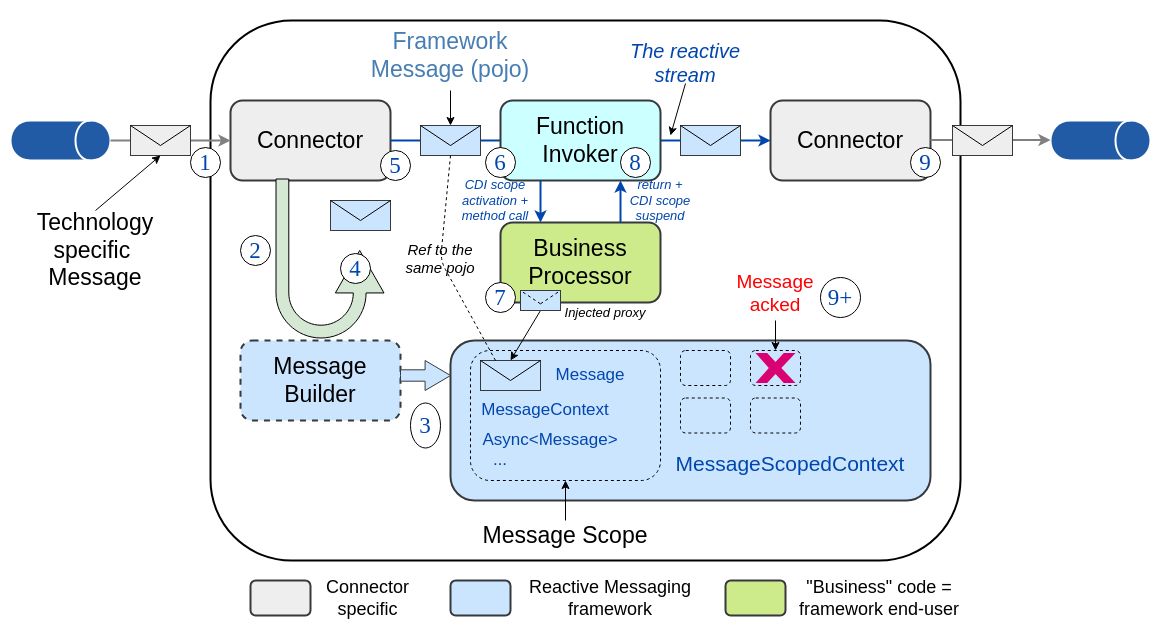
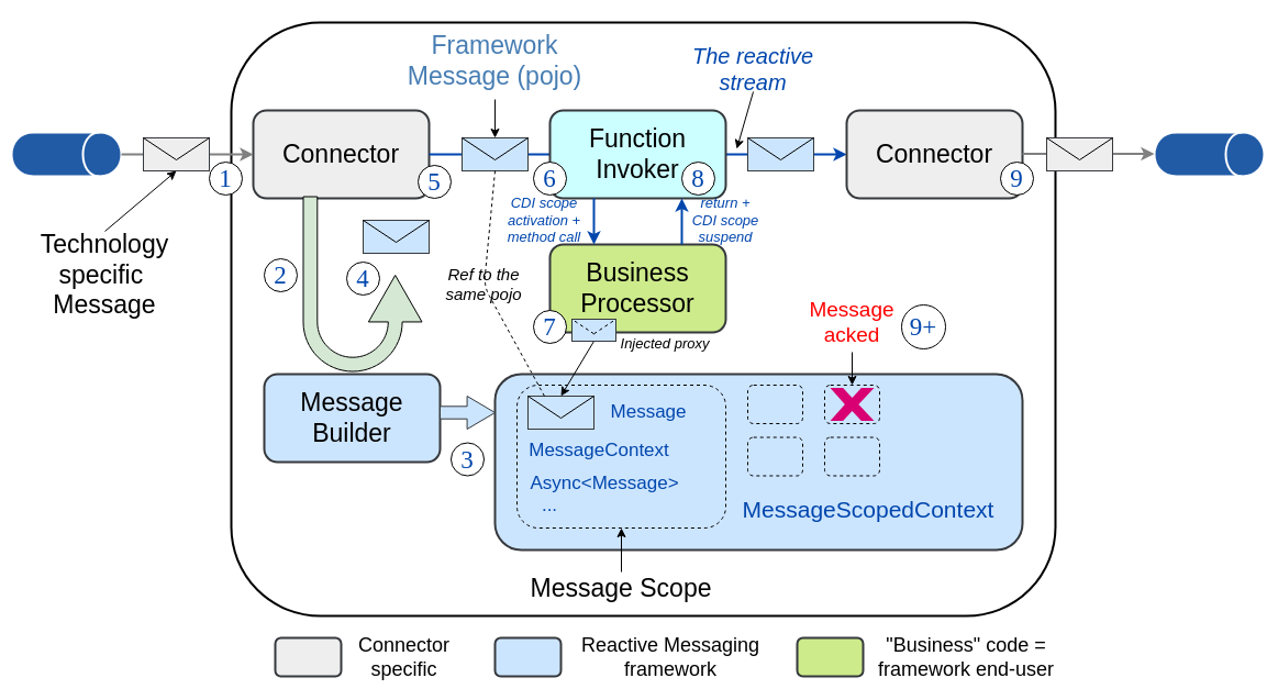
- <mxCell id="74" value="4" style="ellipse;whiteSpace=wrap;html=1;aspect=fixed;strokeColor=#000000;fillColor=#FFFFFF;fontFamily=Tahoma;fontSize=23;fontColor=#0046AD;" parent="1" vertex="1"><mxGeometry x="340" y="253" width="30" height="30" as="geometry" /></mxCell>
+ <mxCell id="74" value="4" style="ellipse;whiteSpace=wrap;html=1;aspect=fixed;strokeColor=#000000;fillColor=#FFFFFF;fontFamily=Tahoma;fontSize=23;fontColor=#0046AD;" parent="1" vertex="1"><mxGeometry x="315" y="238" width="30" height="30" as="geometry" /></mxCell>
- <mxCell id="22" value="Message Builder" style="rounded=1;whiteSpace=wrap;html=1;strokeColor=#36393d;strokeWidth=2;fillColor=#cce5ff;fontSize=23;dashed=1;" parent="1" vertex="1"><mxGeometry x="240" y="340" width="160" height="80" as="geometry" /></mxCell>
+ <mxCell id="22" value="Message Builder" style="rounded=1;whiteSpace=wrap;html=1;strokeColor=#36393d;strokeWidth=2;fillColor=#cce5ff;fontSize=23;" parent="1" vertex="1"><mxGeometry x="240" y="340" width="160" height="80" as="geometry" /></mxCell>
- <mxCell id="73" value="3" style="ellipse;whiteSpace=wrap;html=1;aspect=fixed;strokeColor=#000000;fillColor=#FFFFFF;fontFamily=Tahoma;fontSize=23;fontColor=#0046AD;" parent="1" vertex="1"><mxGeometry x="410" y="402.5" width="30" height="45" as="geometry" /></mxCell>
+ <mxCell id="73" value="3" style="ellipse;whiteSpace=wrap;html=1;aspect=fixed;strokeColor=#000000;fillColor=#FFFFFF;fontFamily=Tahoma;fontSize=23;fontColor=#0046AD;" parent="1" vertex="1"><mxGeometry x="410" y="402.5" width="30" height="30" as="geometry" /></mxCell>
